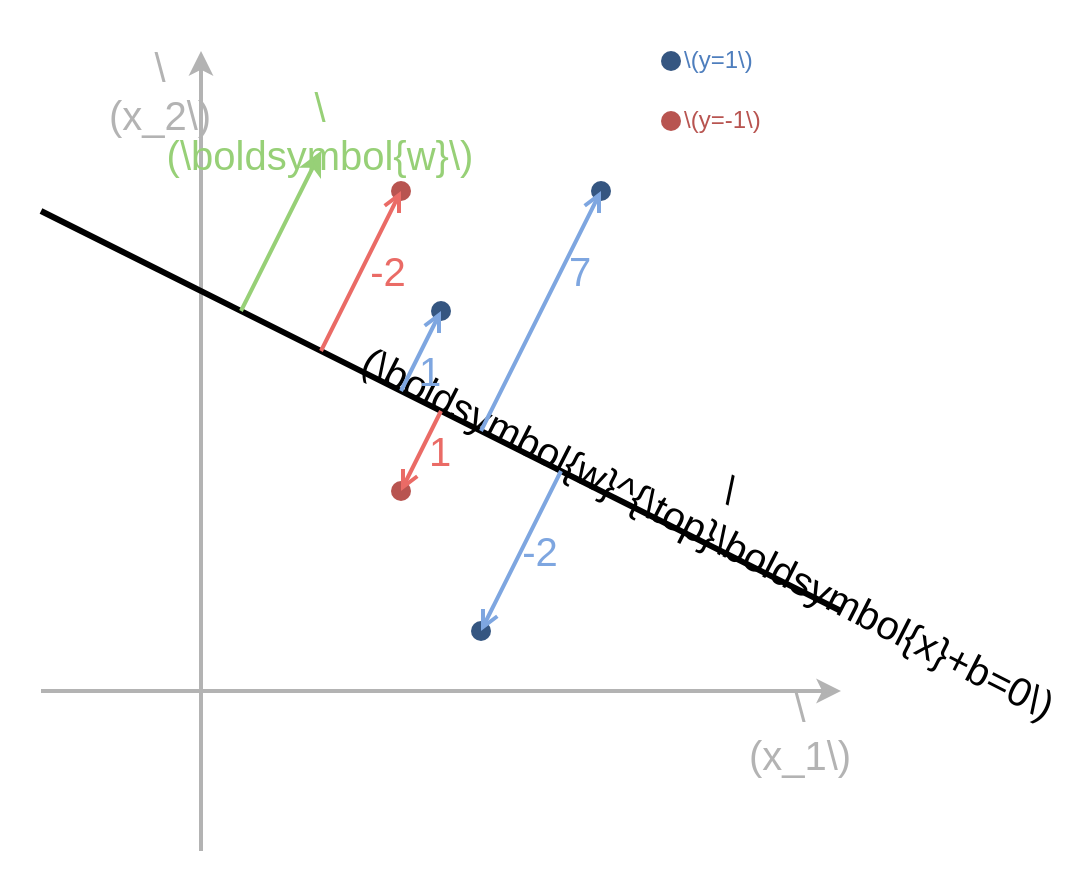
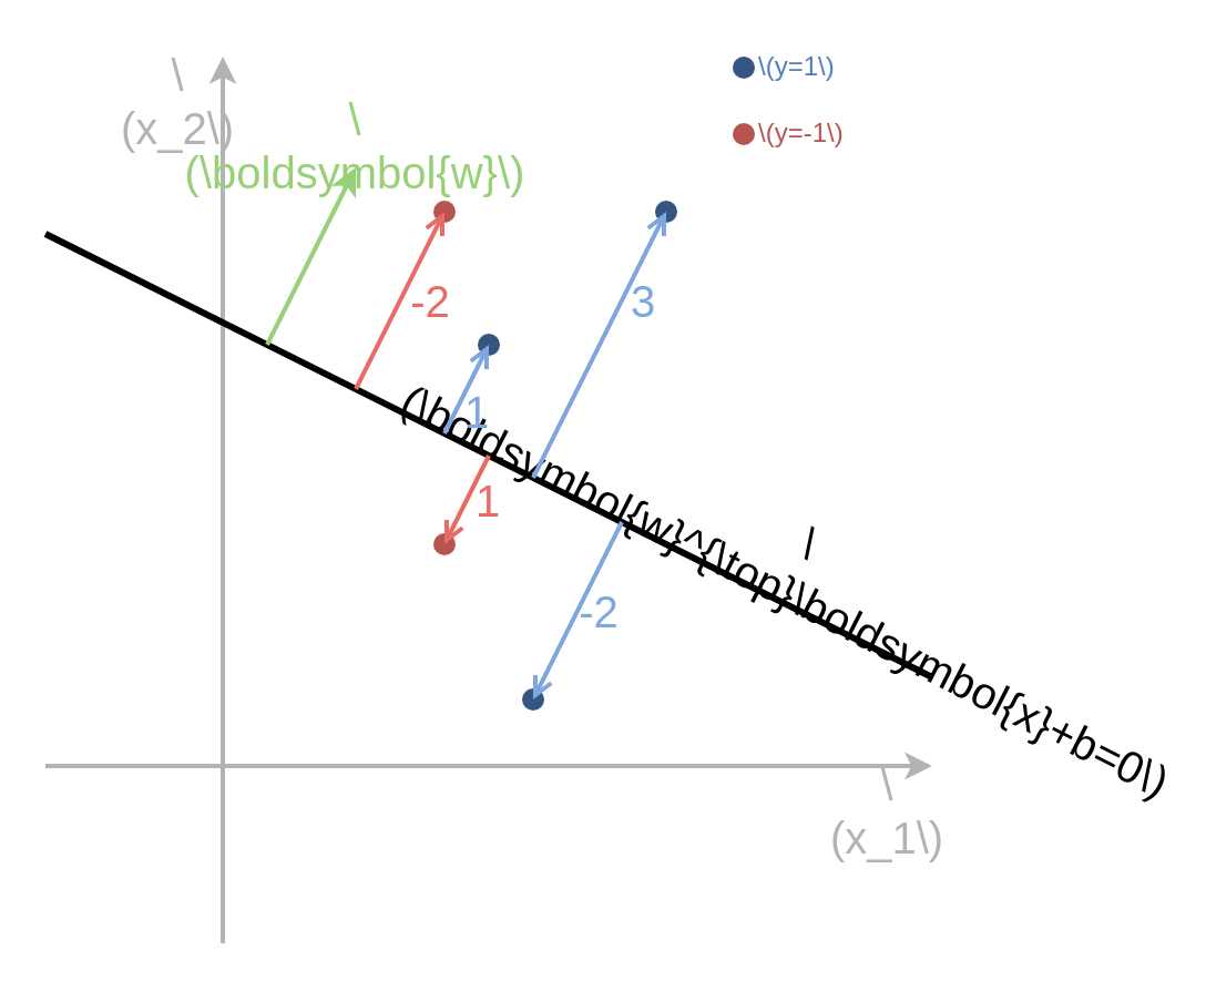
- <mxCell id="14" value="7" style="text;html=1;strokeColor=none;fillColor=none;align=center;verticalAlign=middle;whiteSpace=wrap;rounded=0;fontSize=20;fontColor=#7EA6E0;" parent="1" vertex="1"><mxGeometry x="280" y="125" width="20" height="20" as="geometry" /></mxCell>
+ <mxCell id="14" value="3" style="text;html=1;strokeColor=none;fillColor=none;align=center;verticalAlign=middle;whiteSpace=wrap;rounded=0;fontSize=20;fontColor=#7EA6E0;" parent="1" vertex="1"><mxGeometry x="280" y="125" width="20" height="20" as="geometry" /></mxCell>
